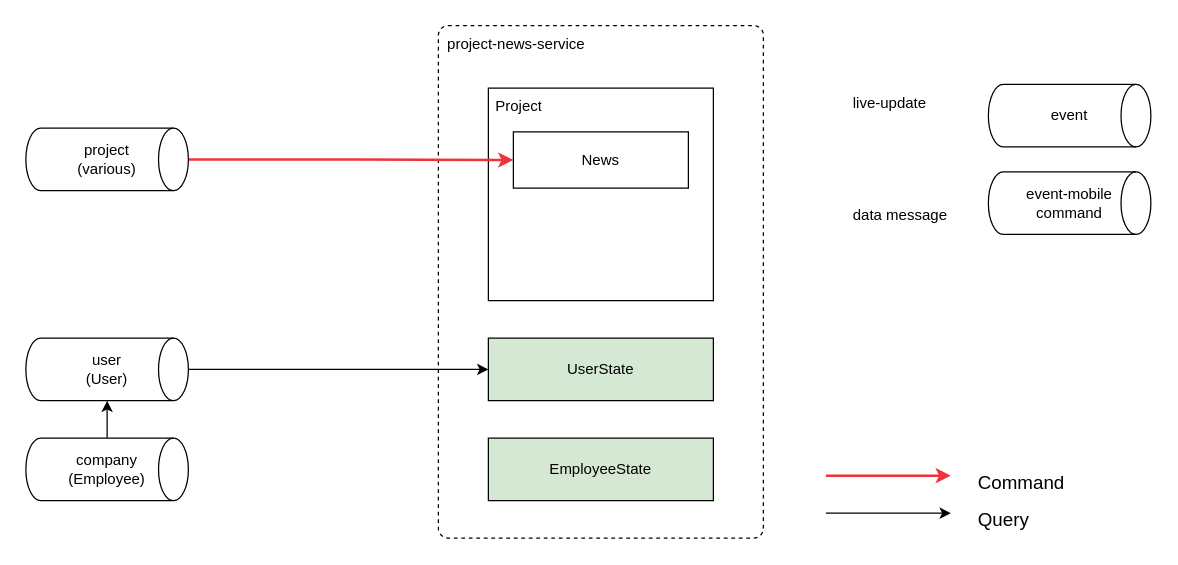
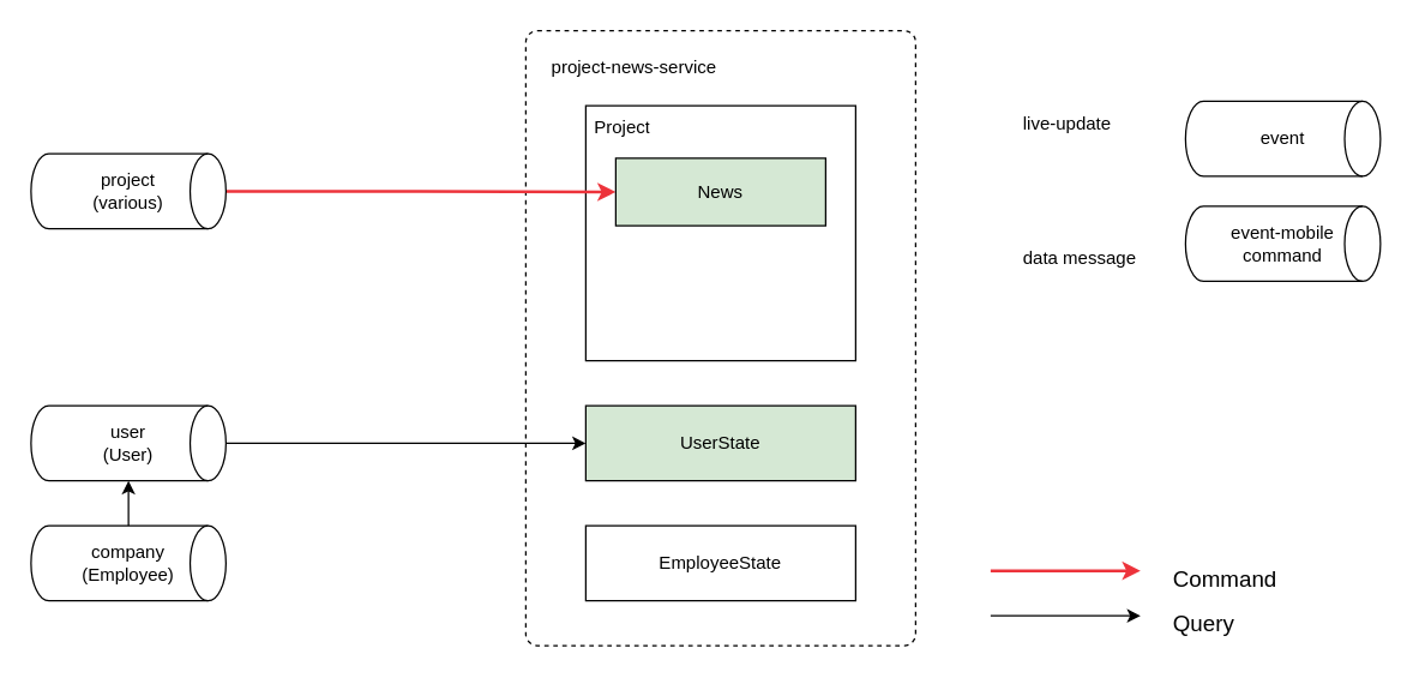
- <mxCell id="4" value="project-news-service" style="text;html=1;strokeColor=none;fillColor=none;align=center;verticalAlign=middle;whiteSpace=wrap;rounded=0;" parent="1" vertex="1"><mxGeometry x="350" y="20" width="125" height="30" as="geometry" /></mxCell>
+ <mxCell id="4" value="project-news-service" style="text;html=1;strokeColor=none;fillColor=none;align=center;verticalAlign=middle;whiteSpace=wrap;rounded=0;" parent="1" vertex="1"><mxGeometry x="360" y="30" width="125" height="30" as="geometry" /></mxCell>
- <mxCell id="9" value="News" style="rounded=0;whiteSpace=wrap;html=1;strokeWidth=1;" parent="1" vertex="1"><mxGeometry x="410" y="105" width="140" height="45" as="geometry" /></mxCell>
+ <mxCell id="9" value="News" style="rounded=0;whiteSpace=wrap;html=1;strokeWidth=1;fillColor=#d5e8d4;" parent="1" vertex="1"><mxGeometry x="410" y="105" width="140" height="45" as="geometry" /></mxCell>
- <mxCell id="11" value="EmployeeState" style="rounded=0;whiteSpace=wrap;html=1;strokeWidth=1;fillColor=#d5e8d4;" parent="1" vertex="1"><mxGeometry x="390" y="350" width="180" height="50" as="geometry" /></mxCell>
+ <mxCell id="11" value="EmployeeState" style="rounded=0;whiteSpace=wrap;html=1;strokeWidth=1;" parent="1" vertex="1"><mxGeometry x="390" y="350" width="180" height="50" as="geometry" /></mxCell>
